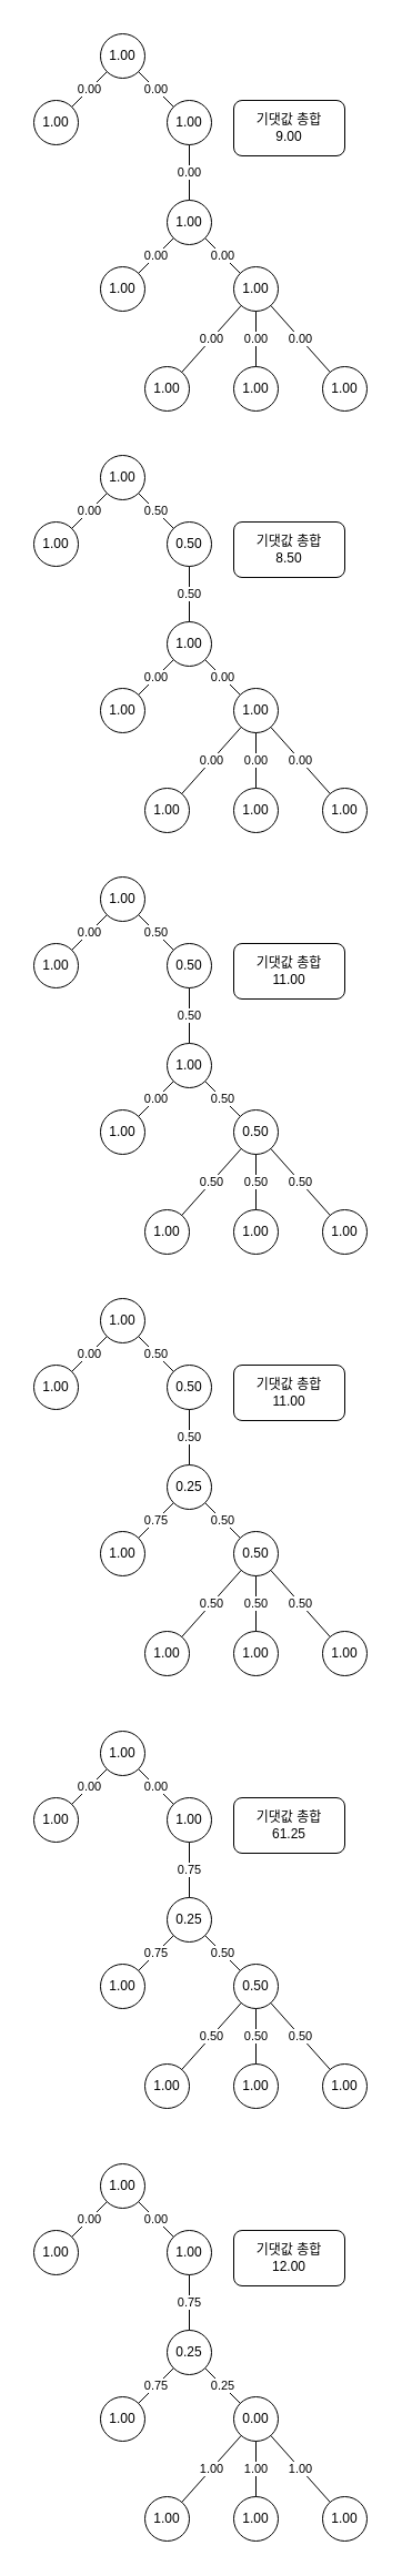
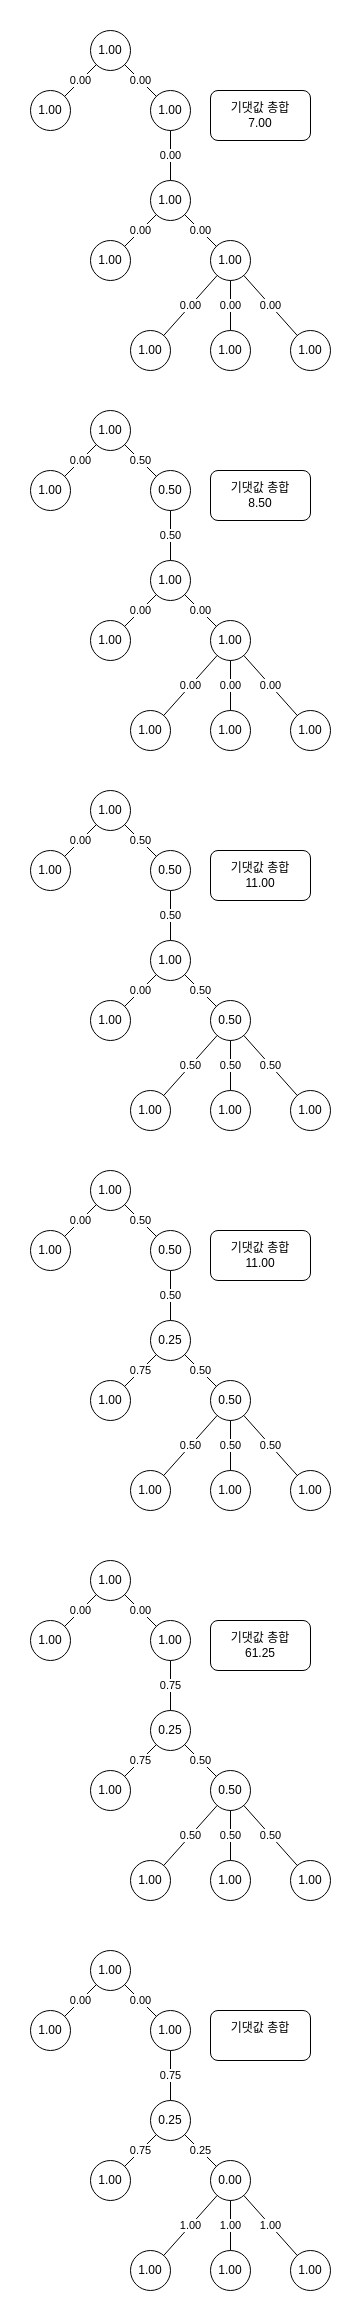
- <mxCell id="42" value="9.00" style="text;html=1;align=center;verticalAlign=middle;whiteSpace=wrap;rounded=0;" vertex="1" parent="1"><mxGeometry x="230" y="115" width="60" height="15" as="geometry" /></mxCell>
+ <mxCell id="42" value="7.00" style="text;html=1;align=center;verticalAlign=middle;whiteSpace=wrap;rounded=0;" vertex="1" parent="1"><mxGeometry x="230" y="115" width="60" height="15" as="geometry" /></mxCell>
- <mxCell id="126" value="12.00" style="text;html=1;align=center;verticalAlign=middle;whiteSpace=wrap;rounded=0;" vertex="1" parent="1"><mxGeometry x="230" y="2035" width="60" height="15" as="geometry" /></mxCell>
